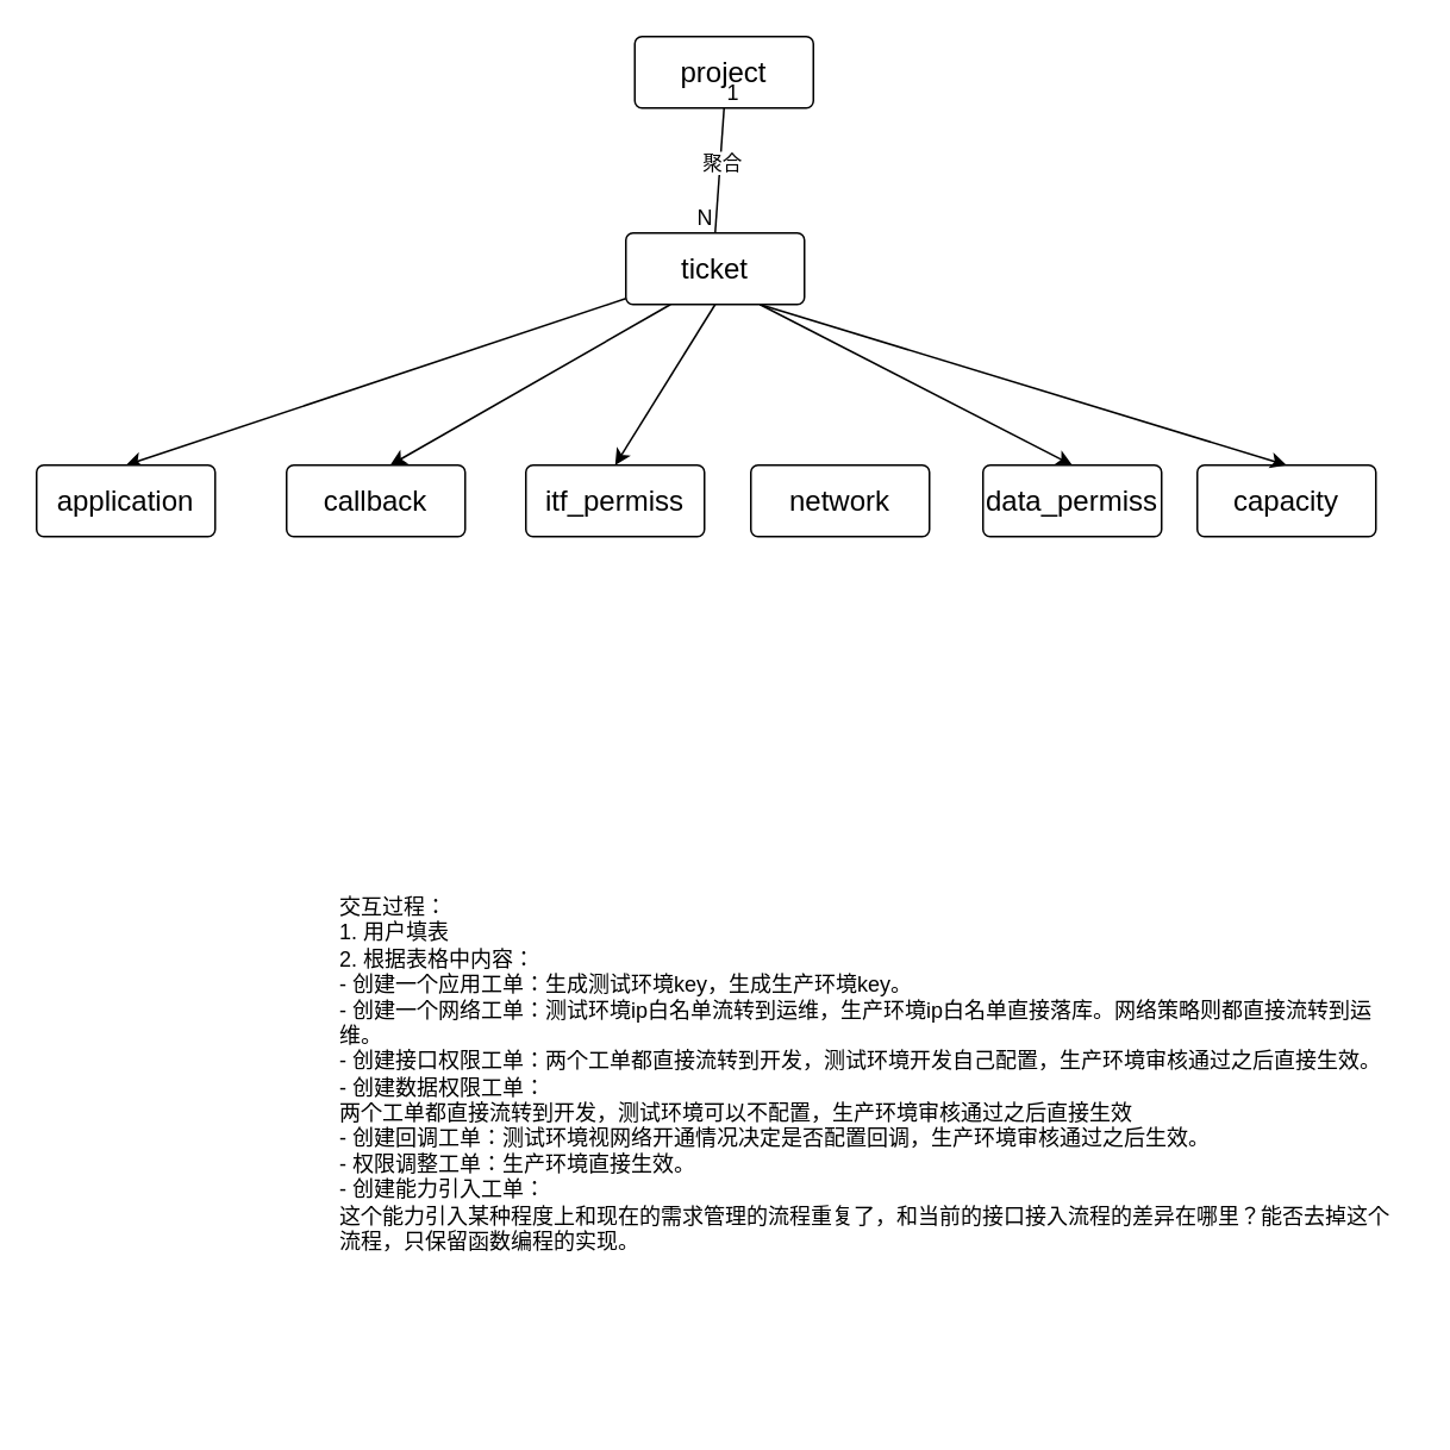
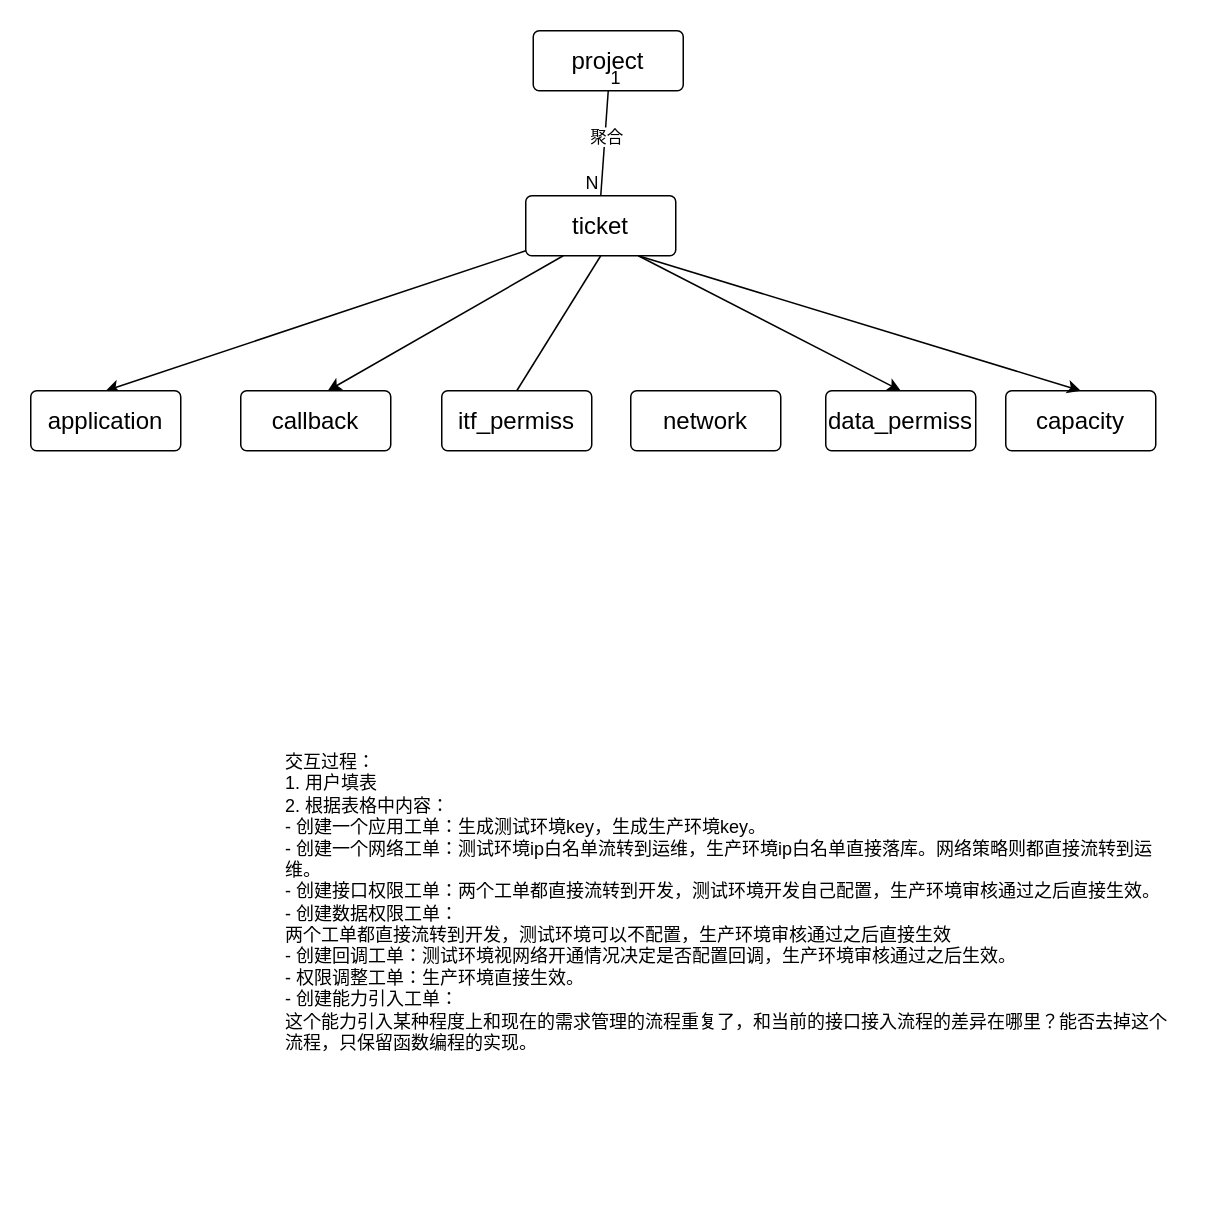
- <mxCell id="17" style="rounded=0;orthogonalLoop=1;jettySize=auto;html=1;exitX=0.5;exitY=1;exitDx=0;exitDy=0;entryX=0.5;entryY=0;entryDx=0;entryDy=0;" parent="1" source="5" target="12" edge="1"><mxGeometry relative="1" as="geometry"><mxPoint x="385" y="180" as="sourcePoint" /><mxPoint x="350" y="250" as="targetPoint" /></mxGeometry></mxCell>
+ <mxCell id="17" style="rounded=0;orthogonalLoop=1;jettySize=auto;html=1;exitX=0.5;exitY=1;exitDx=0;exitDy=0;entryX=0.5;entryY=0;entryDx=0;entryDy=0;endArrow=none;" parent="1" source="5" target="12" edge="1"><mxGeometry relative="1" as="geometry"><mxPoint x="385" y="180" as="sourcePoint" /><mxPoint x="350" y="250" as="targetPoint" /></mxGeometry></mxCell>
